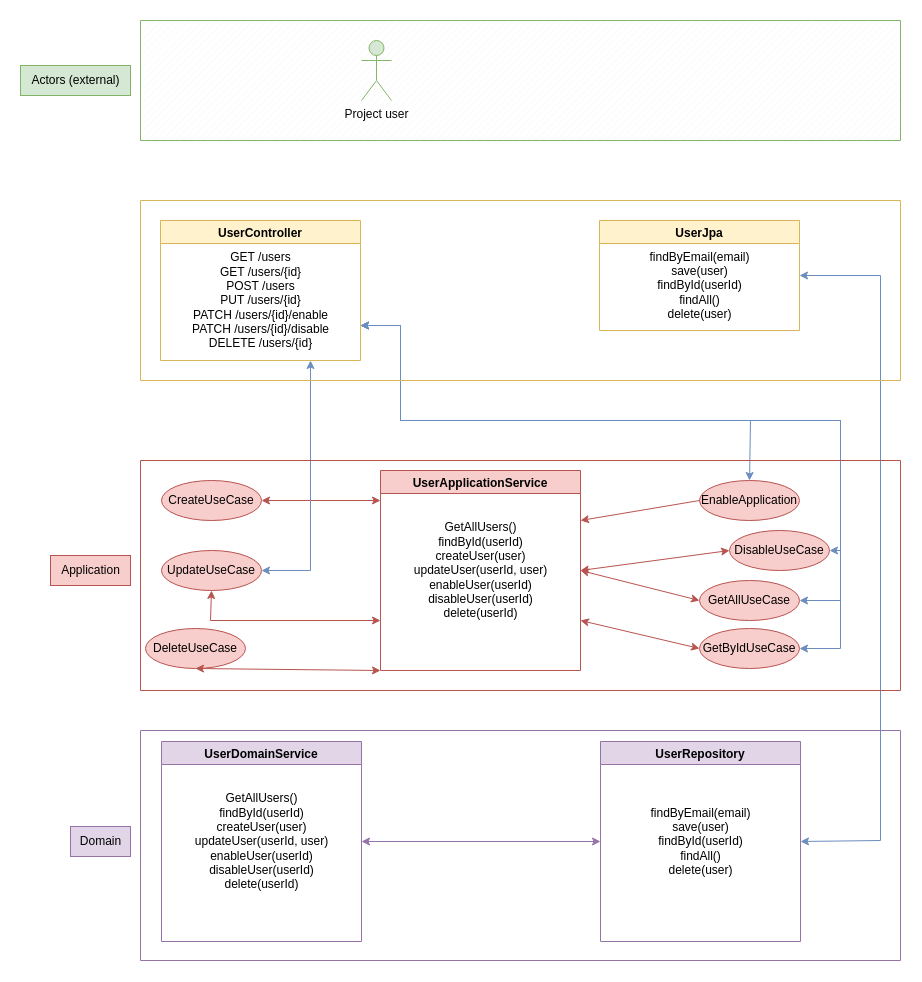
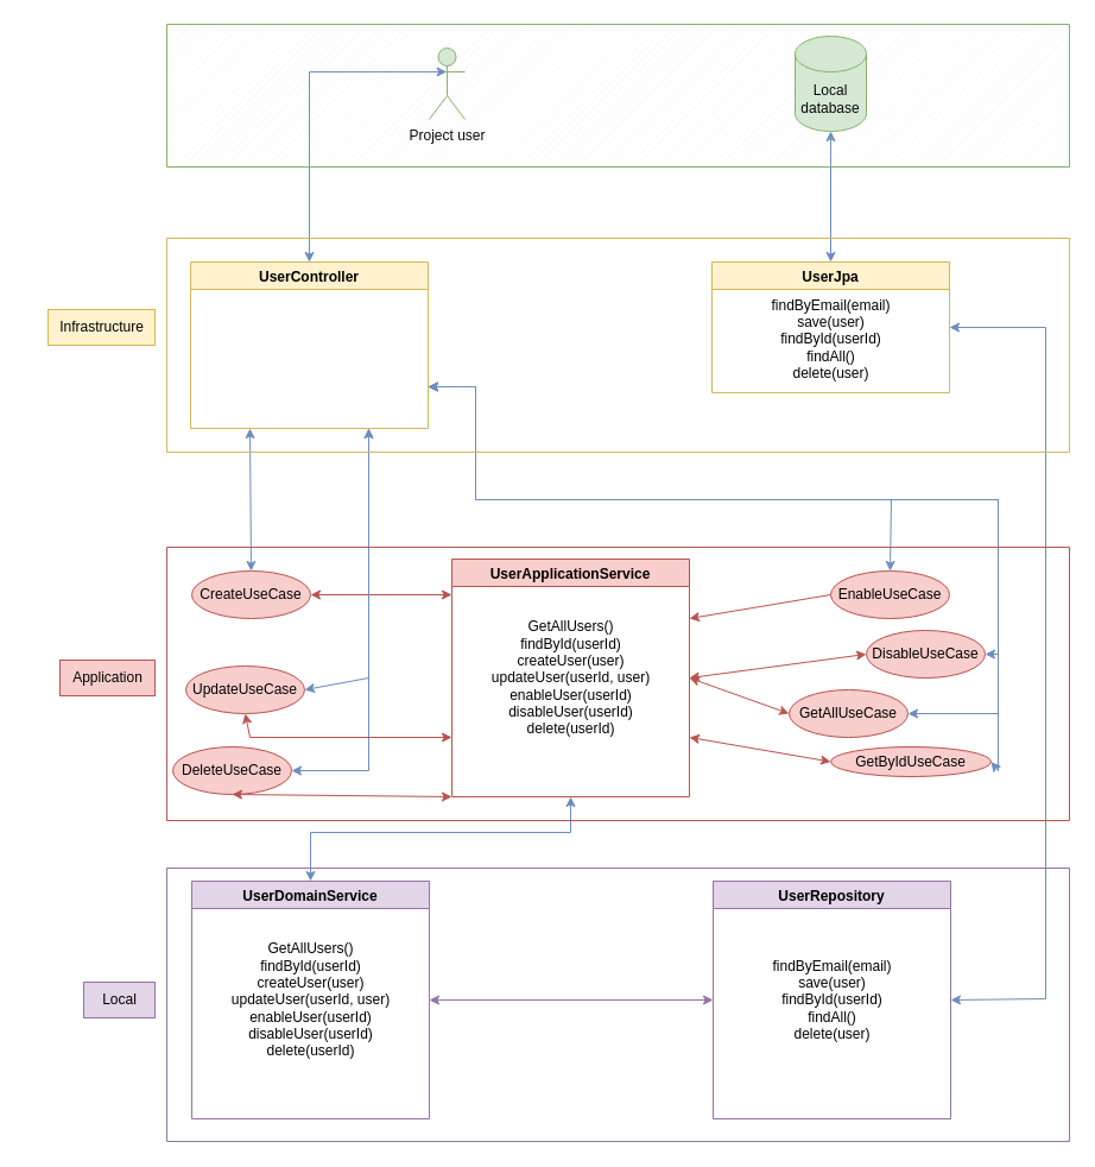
+ <mxCell id="38" value="Local&lt;br&gt;database" style="shape=cylinder3;whiteSpace=wrap;html=1;boundedLbl=1;backgroundOutline=1;size=15;fillColor=#d5e8d4;strokeColor=#82b366;" parent="1" vertex="1"><mxGeometry x="669" y="30" width="60" height="80" as="geometry" /></mxCell>
- <mxCell id="47" value="Actors (external)" style="text;html=1;align=center;verticalAlign=middle;resizable=0;points=[];autosize=1;strokeColor=#82b366;fillColor=#d5e8d4;" vertex="1" parent="1"><mxGeometry x="20" y="65" width="110" height="30" as="geometry" /></mxCell>
+ <mxCell id="34" value="" style="endArrow=classic;startArrow=classic;html=1;rounded=0;exitX=0.5;exitY=0;exitDx=0;exitDy=0;entryX=0.487;entryY=0.333;entryDx=0;entryDy=0;entryPerimeter=0;fillColor=#dae8fc;strokeColor=#6c8ebf;" parent="1" source="2" target="33" edge="1"><mxGeometry width="50" height="50" relative="1" as="geometry"><mxPoint x="520" y="180" as="sourcePoint" /><mxPoint x="570" y="130" as="targetPoint" /><Array as="points"><mxPoint x="260" y="60" /></Array></mxGeometry></mxCell>
+ <mxCell id="39" value="" style="endArrow=classic;startArrow=classic;html=1;rounded=0;exitX=0.5;exitY=0;exitDx=0;exitDy=0;entryX=0.5;entryY=1;entryDx=0;entryDy=0;entryPerimeter=0;fillColor=#dae8fc;strokeColor=#6c8ebf;" parent="1" source="10" target="38" edge="1"><mxGeometry width="50" height="50" relative="1" as="geometry"><mxPoint x="520" y="110" as="sourcePoint" /><mxPoint x="570" y="60" as="targetPoint" /></mxGeometry></mxCell>
+ <mxCell id="41" value="Infrastructure" style="text;html=1;align=center;verticalAlign=middle;resizable=0;points=[];autosize=1;strokeColor=#d6b656;fillColor=#fff2cc;" parent="1" vertex="1"><mxGeometry x="40" y="260" width="90" height="30" as="geometry" /></mxCell>
- <mxCell id="3" value="GET /users&lt;div&gt;GET /users/{id}&lt;br&gt;&lt;/div&gt;&lt;div&gt;POST /users&lt;br&gt;&lt;/div&gt;&lt;div&gt;PUT /users/{id}&lt;br&gt;&lt;/div&gt;&lt;div&gt;PATCH /users/{id}/enable&lt;br&gt;&lt;/div&gt;&lt;div&gt;PATCH /users/{id}/disable&lt;br&gt;&lt;/div&gt;&lt;div&gt;DELETE /users/{id}&lt;br&gt;&lt;/div&gt;" style="text;html=1;align=center;verticalAlign=middle;resizable=0;points=[];autosize=1;strokeColor=none;fillColor=none;" parent="2" vertex="1"><mxGeometry x="20" y="25" width="160" height="110" as="geometry" /></mxCell>
+ <mxCell id="20" value="" style="endArrow=classic;startArrow=classic;html=1;rounded=0;entryX=0.25;entryY=1;entryDx=0;entryDy=0;exitX=0.5;exitY=0;exitDx=0;exitDy=0;fillColor=#dae8fc;strokeColor=#6c8ebf;" parent="1" source="12" target="2" edge="1"><mxGeometry width="50" height="50" relative="1" as="geometry"><mxPoint x="520" y="530" as="sourcePoint" /><mxPoint x="570" y="480" as="targetPoint" /></mxGeometry></mxCell>
- <mxCell id="15" value="Enable&lt;span style=&quot;background-color: initial;&quot;&gt;Application&lt;/span&gt;" style="ellipse;whiteSpace=wrap;html=1;align=center;newEdgeStyle={&quot;edgeStyle&quot;:&quot;entityRelationEdgeStyle&quot;,&quot;startArrow&quot;:&quot;none&quot;,&quot;endArrow&quot;:&quot;none&quot;,&quot;segment&quot;:10,&quot;curved&quot;:1,&quot;sourcePerimeterSpacing&quot;:0,&quot;targetPerimeterSpacing&quot;:0};treeFolding=1;treeMoving=1;fillColor=#f8cecc;strokeColor=#b85450;" parent="1" vertex="1"><mxGeometry x="699" y="480" width="100" height="40" as="geometry" /></mxCell>
+ <mxCell id="15" value="Enable&lt;span style=&quot;background-color: initial;&quot;&gt;UseCase&lt;/span&gt;" style="ellipse;whiteSpace=wrap;html=1;align=center;newEdgeStyle={&quot;edgeStyle&quot;:&quot;entityRelationEdgeStyle&quot;,&quot;startArrow&quot;:&quot;none&quot;,&quot;endArrow&quot;:&quot;none&quot;,&quot;segment&quot;:10,&quot;curved&quot;:1,&quot;sourcePerimeterSpacing&quot;:0,&quot;targetPerimeterSpacing&quot;:0};treeFolding=1;treeMoving=1;fillColor=#f8cecc;strokeColor=#b85450;" parent="1" vertex="1"><mxGeometry x="699" y="480" width="100" height="40" as="geometry" /></mxCell>
- <mxCell id="13" value="UpdateUseCase" style="ellipse;whiteSpace=wrap;html=1;align=center;newEdgeStyle={&quot;edgeStyle&quot;:&quot;entityRelationEdgeStyle&quot;,&quot;startArrow&quot;:&quot;none&quot;,&quot;endArrow&quot;:&quot;none&quot;,&quot;segment&quot;:10,&quot;curved&quot;:1,&quot;sourcePerimeterSpacing&quot;:0,&quot;targetPerimeterSpacing&quot;:0};treeFolding=1;treeMoving=1;fillColor=#f8cecc;strokeColor=#b85450;" parent="1" vertex="1"><mxGeometry x="161" y="550" width="100" height="40" as="geometry" /></mxCell>
+ <mxCell id="13" value="UpdateUseCase" style="ellipse;whiteSpace=wrap;html=1;align=center;newEdgeStyle={&quot;edgeStyle&quot;:&quot;entityRelationEdgeStyle&quot;,&quot;startArrow&quot;:&quot;none&quot;,&quot;endArrow&quot;:&quot;none&quot;,&quot;segment&quot;:10,&quot;curved&quot;:1,&quot;sourcePerimeterSpacing&quot;:0,&quot;targetPerimeterSpacing&quot;:0};treeFolding=1;treeMoving=1;fillColor=#f8cecc;strokeColor=#b85450;" parent="1" vertex="1"><mxGeometry x="156" y="560" width="100" height="40" as="geometry" /></mxCell>
- <mxCell id="17" value="&lt;span style=&quot;background-color: initial;&quot;&gt;GetAllUseCase&lt;/span&gt;" style="ellipse;whiteSpace=wrap;html=1;align=center;newEdgeStyle={&quot;edgeStyle&quot;:&quot;entityRelationEdgeStyle&quot;,&quot;startArrow&quot;:&quot;none&quot;,&quot;endArrow&quot;:&quot;none&quot;,&quot;segment&quot;:10,&quot;curved&quot;:1,&quot;sourcePerimeterSpacing&quot;:0,&quot;targetPerimeterSpacing&quot;:0};treeFolding=1;treeMoving=1;fillColor=#f8cecc;strokeColor=#b85450;" parent="1" vertex="1"><mxGeometry x="699" y="580" width="100" height="40" as="geometry" /></mxCell>
+ <mxCell id="17" value="&lt;span style=&quot;background-color: initial;&quot;&gt;GetAllUseCase&lt;/span&gt;" style="ellipse;whiteSpace=wrap;html=1;align=center;newEdgeStyle={&quot;edgeStyle&quot;:&quot;entityRelationEdgeStyle&quot;,&quot;startArrow&quot;:&quot;none&quot;,&quot;endArrow&quot;:&quot;none&quot;,&quot;segment&quot;:10,&quot;curved&quot;:1,&quot;sourcePerimeterSpacing&quot;:0,&quot;targetPerimeterSpacing&quot;:0};treeFolding=1;treeMoving=1;fillColor=#f8cecc;strokeColor=#b85450;" parent="1" vertex="1"><mxGeometry x="664" y="580" width="100" height="40" as="geometry" /></mxCell>
+ <mxCell id="22" value="" style="endArrow=classic;startArrow=classic;html=1;rounded=0;entryX=0.75;entryY=1;entryDx=0;entryDy=0;exitX=1;exitY=0.5;exitDx=0;exitDy=0;fillColor=#dae8fc;strokeColor=#6c8ebf;" parent="1" source="14" target="2" edge="1"><mxGeometry width="50" height="50" relative="1" as="geometry"><mxPoint x="520" y="530" as="sourcePoint" /><mxPoint x="570" y="480" as="targetPoint" /><Array as="points"><mxPoint x="310" y="648" /></Array></mxGeometry></mxCell>
- <mxCell id="18" value="&lt;span style=&quot;background-color: initial;&quot;&gt;GetByIdUseCase&lt;/span&gt;" style="ellipse;whiteSpace=wrap;html=1;align=center;newEdgeStyle={&quot;edgeStyle&quot;:&quot;entityRelationEdgeStyle&quot;,&quot;startArrow&quot;:&quot;none&quot;,&quot;endArrow&quot;:&quot;none&quot;,&quot;segment&quot;:10,&quot;curved&quot;:1,&quot;sourcePerimeterSpacing&quot;:0,&quot;targetPerimeterSpacing&quot;:0};treeFolding=1;treeMoving=1;fillColor=#f8cecc;strokeColor=#b85450;" parent="1" vertex="1"><mxGeometry x="699" y="628" width="100" height="40" as="geometry" /></mxCell>
+ <mxCell id="18" value="&lt;span style=&quot;background-color: initial;&quot;&gt;GetByIdUseCase&lt;/span&gt;" style="ellipse;whiteSpace=wrap;html=1;align=center;newEdgeStyle={&quot;edgeStyle&quot;:&quot;entityRelationEdgeStyle&quot;,&quot;startArrow&quot;:&quot;none&quot;,&quot;endArrow&quot;:&quot;none&quot;,&quot;segment&quot;:10,&quot;curved&quot;:1,&quot;sourcePerimeterSpacing&quot;:0,&quot;targetPerimeterSpacing&quot;:0};treeFolding=1;treeMoving=1;fillColor=#f8cecc;strokeColor=#b85450;" parent="1" vertex="1"><mxGeometry x="699" y="628" width="135" height="25" as="geometry" /></mxCell>
+ <mxCell id="35" value="" style="endArrow=classic;startArrow=classic;html=1;rounded=0;exitX=0.5;exitY=0;exitDx=0;exitDy=0;entryX=0.5;entryY=1;entryDx=0;entryDy=0;fillColor=#dae8fc;strokeColor=#6c8ebf;" parent="1" source="6" target="4" edge="1"><mxGeometry width="50" height="50" relative="1" as="geometry"><mxPoint x="520" y="680" as="sourcePoint" /><mxPoint x="570" y="630" as="targetPoint" /><Array as="points"><mxPoint x="261" y="700" /><mxPoint x="480" y="700" /></Array></mxGeometry></mxCell>
- <mxCell id="46" value="Domain" style="text;html=1;align=center;verticalAlign=middle;resizable=0;points=[];autosize=1;strokeColor=#9673a6;fillColor=#e1d5e7;" parent="1" vertex="1"><mxGeometry x="70" y="826" width="60" height="30" as="geometry" /></mxCell>
+ <mxCell id="46" value="Local" style="text;html=1;align=center;verticalAlign=middle;resizable=0;points=[];autosize=1;strokeColor=#9673a6;fillColor=#e1d5e7;" parent="1" vertex="1"><mxGeometry x="70" y="826" width="60" height="30" as="geometry" /></mxCell>
